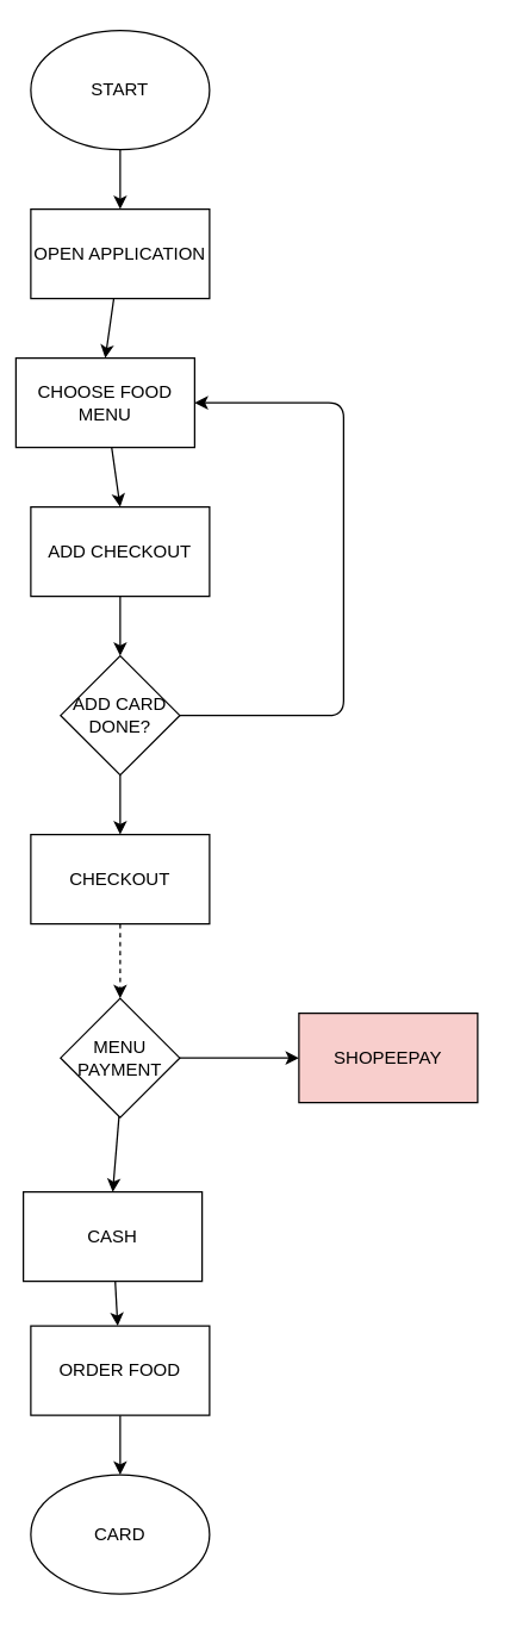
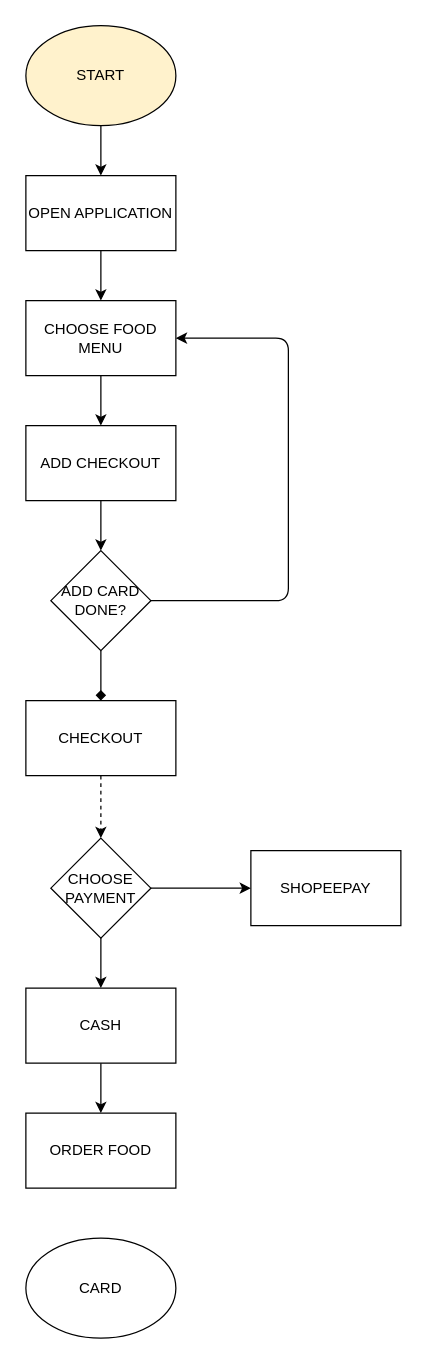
- <mxCell id="3" value="START" style="ellipse;whiteSpace=wrap;html=1;" parent="1" vertex="1"><mxGeometry x="20" y="20" width="120" height="80" as="geometry" /></mxCell>
+ <mxCell id="3" value="START" style="ellipse;whiteSpace=wrap;html=1;fillColor=#fff2cc;" parent="1" vertex="1"><mxGeometry x="20" y="20" width="120" height="80" as="geometry" /></mxCell>
- <mxCell id="7" value="CHOOSE FOOD MENU" style="rounded=0;whiteSpace=wrap;html=1;" vertex="1" parent="1"><mxGeometry x="10" y="240" width="120" height="60" as="geometry" /></mxCell>
+ <mxCell id="7" value="CHOOSE FOOD MENU" style="rounded=0;whiteSpace=wrap;html=1;" vertex="1" parent="1"><mxGeometry x="20" y="240" width="120" height="60" as="geometry" /></mxCell>
- <mxCell id="11" style="edgeStyle=none;html=1;" edge="1" parent="1" source="12" target="14"><mxGeometry relative="1" as="geometry" /></mxCell>
+ <mxCell id="11" style="edgeStyle=none;html=1;endArrow=diamond;" edge="1" parent="1" source="12" target="14"><mxGeometry relative="1" as="geometry" /></mxCell>
- <mxCell id="23" value="MENU PAYMENT" style="rhombus;whiteSpace=wrap;html=1;" vertex="1" parent="1"><mxGeometry x="40" y="670" width="80" height="80" as="geometry" /></mxCell>
+ <mxCell id="23" value="CHOOSE PAYMENT" style="rhombus;whiteSpace=wrap;html=1;" vertex="1" parent="1"><mxGeometry x="40" y="670" width="80" height="80" as="geometry" /></mxCell>
- <mxCell id="16" value="SHOPEEPAY" style="rounded=0;whiteSpace=wrap;html=1;fillColor=#f8cecc;" vertex="1" parent="1"><mxGeometry x="200" y="680" width="120" height="60" as="geometry" /></mxCell>
+ <mxCell id="16" value="SHOPEEPAY" style="rounded=0;whiteSpace=wrap;html=1;" vertex="1" parent="1"><mxGeometry x="200" y="680" width="120" height="60" as="geometry" /></mxCell>
- <mxCell id="18" value="CASH" style="rounded=0;whiteSpace=wrap;html=1;" vertex="1" parent="1"><mxGeometry x="15" y="800" width="120" height="60" as="geometry" /></mxCell>
+ <mxCell id="18" value="CASH" style="rounded=0;whiteSpace=wrap;html=1;" vertex="1" parent="1"><mxGeometry x="20" y="790" width="120" height="60" as="geometry" /></mxCell>
- <mxCell id="19" style="edgeStyle=none;html=1;" edge="1" parent="1" source="20" target="21"><mxGeometry relative="1" as="geometry" /></mxCell>
